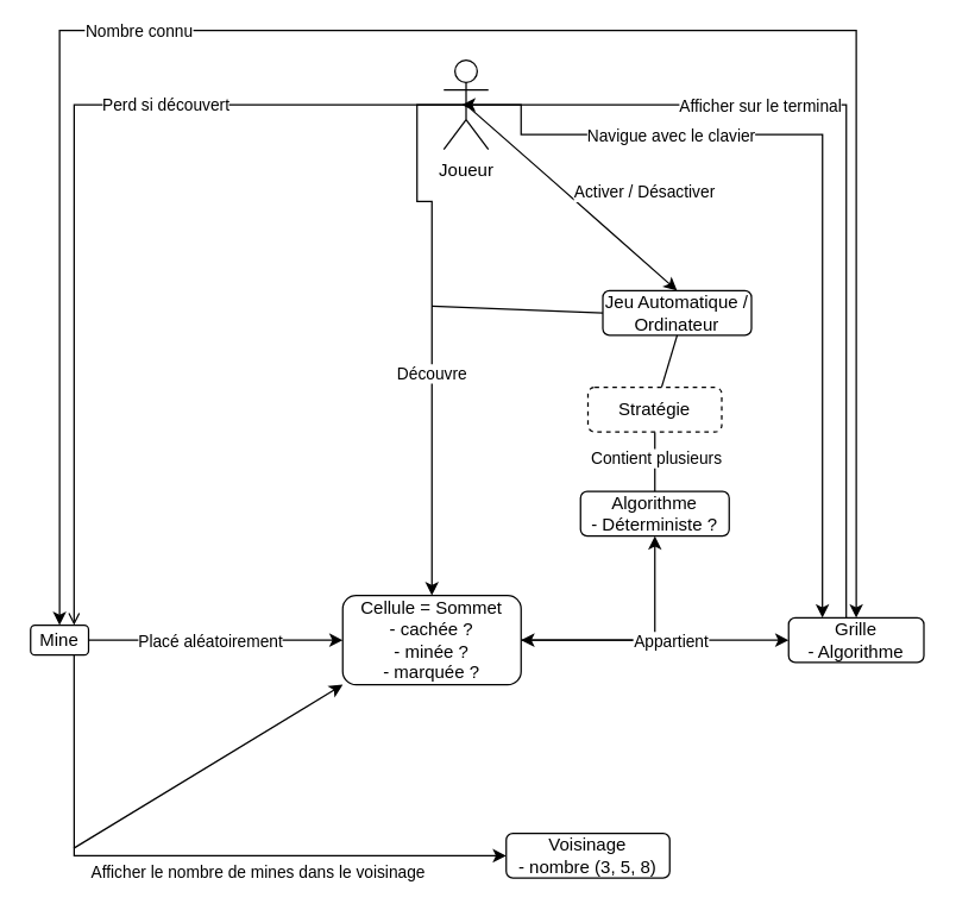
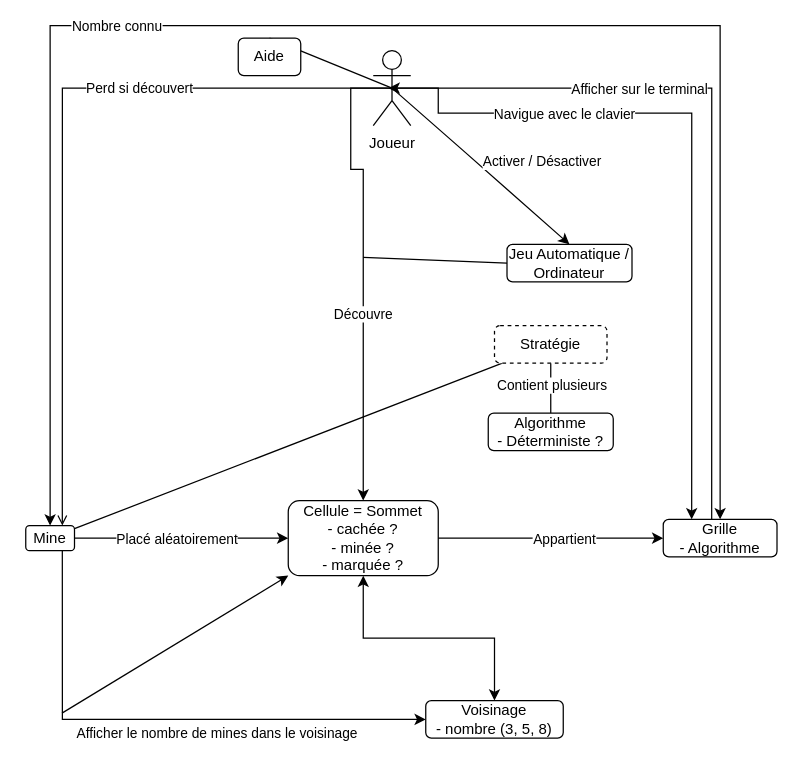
+ <mxCell id="30" value="Aide" style="rounded=1;whiteSpace=wrap;html=1;" vertex="1" parent="1"><mxGeometry x="190" y="30" width="50" height="30" as="geometry" /></mxCell>
+ <mxCell id="25" style="edgeStyle=none;rounded=0;orthogonalLoop=1;jettySize=auto;html=1;exitX=0.5;exitY=0.5;exitDx=0;exitDy=0;exitPerimeter=0;entryX=0.5;entryY=0;entryDx=0;entryDy=0;startArrow=none;startFill=0;endArrow=none;endFill=0;" edge="1" parent="1" source="26" target="30"><mxGeometry relative="1" as="geometry" /></mxCell>
- <mxCell id="31" value="" style="edgeStyle=none;rounded=0;orthogonalLoop=1;jettySize=auto;html=1;startArrow=none;startFill=0;endArrow=none;endFill=0;entryX=0.5;entryY=1;entryDx=0;entryDy=0;" edge="1" parent="1" source="34" target="29"><mxGeometry relative="1" as="geometry"><mxPoint x="260" y="200" as="targetPoint" /></mxGeometry></mxCell>
+ <mxCell id="31" value="" style="edgeStyle=none;rounded=0;orthogonalLoop=1;jettySize=auto;html=1;startArrow=none;startFill=0;endArrow=none;endFill=0;" edge="1" parent="1" source="34" target="10"><mxGeometry relative="1" as="geometry"><mxPoint x="260" y="200" as="targetPoint" /></mxGeometry></mxCell>
- <mxCell id="11" value="" style="edgeStyle=orthogonalEdgeStyle;rounded=0;orthogonalLoop=1;jettySize=auto;html=1;startArrow=classic;startFill=1;" edge="1" parent="1" source="12" target="35"><mxGeometry relative="1" as="geometry" /></mxCell>
+ <mxCell id="11" value="" style="edgeStyle=orthogonalEdgeStyle;rounded=0;orthogonalLoop=1;jettySize=auto;html=1;startArrow=classic;startFill=1;" edge="1" parent="1" source="12" target="13"><mxGeometry relative="1" as="geometry" /></mxCell>
